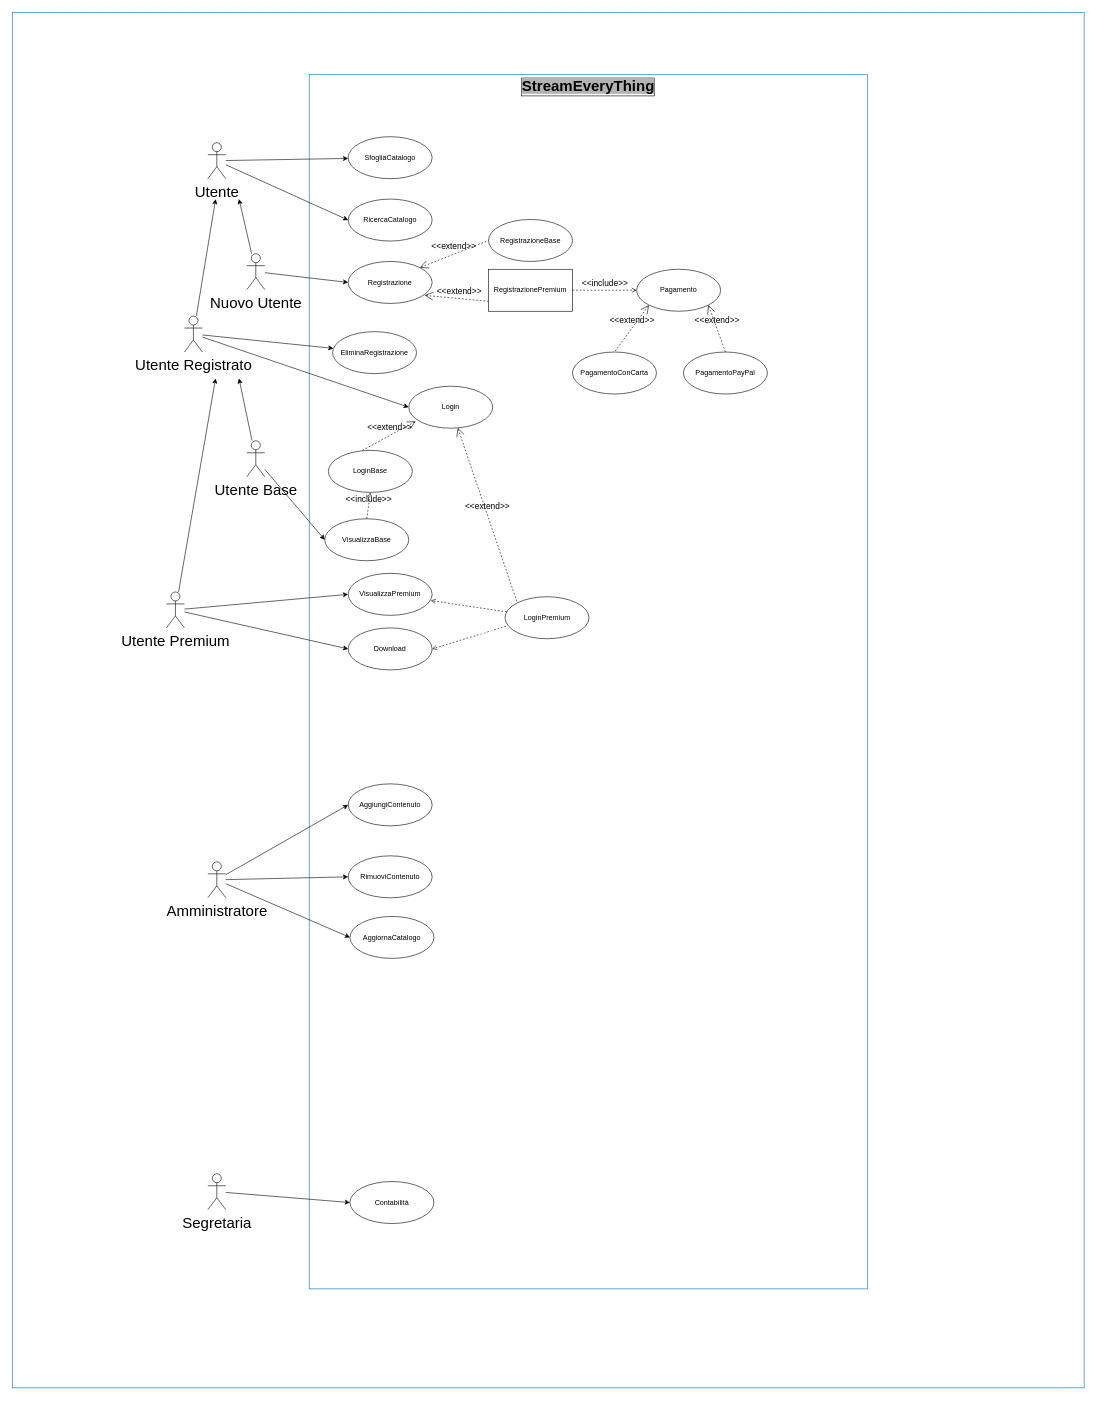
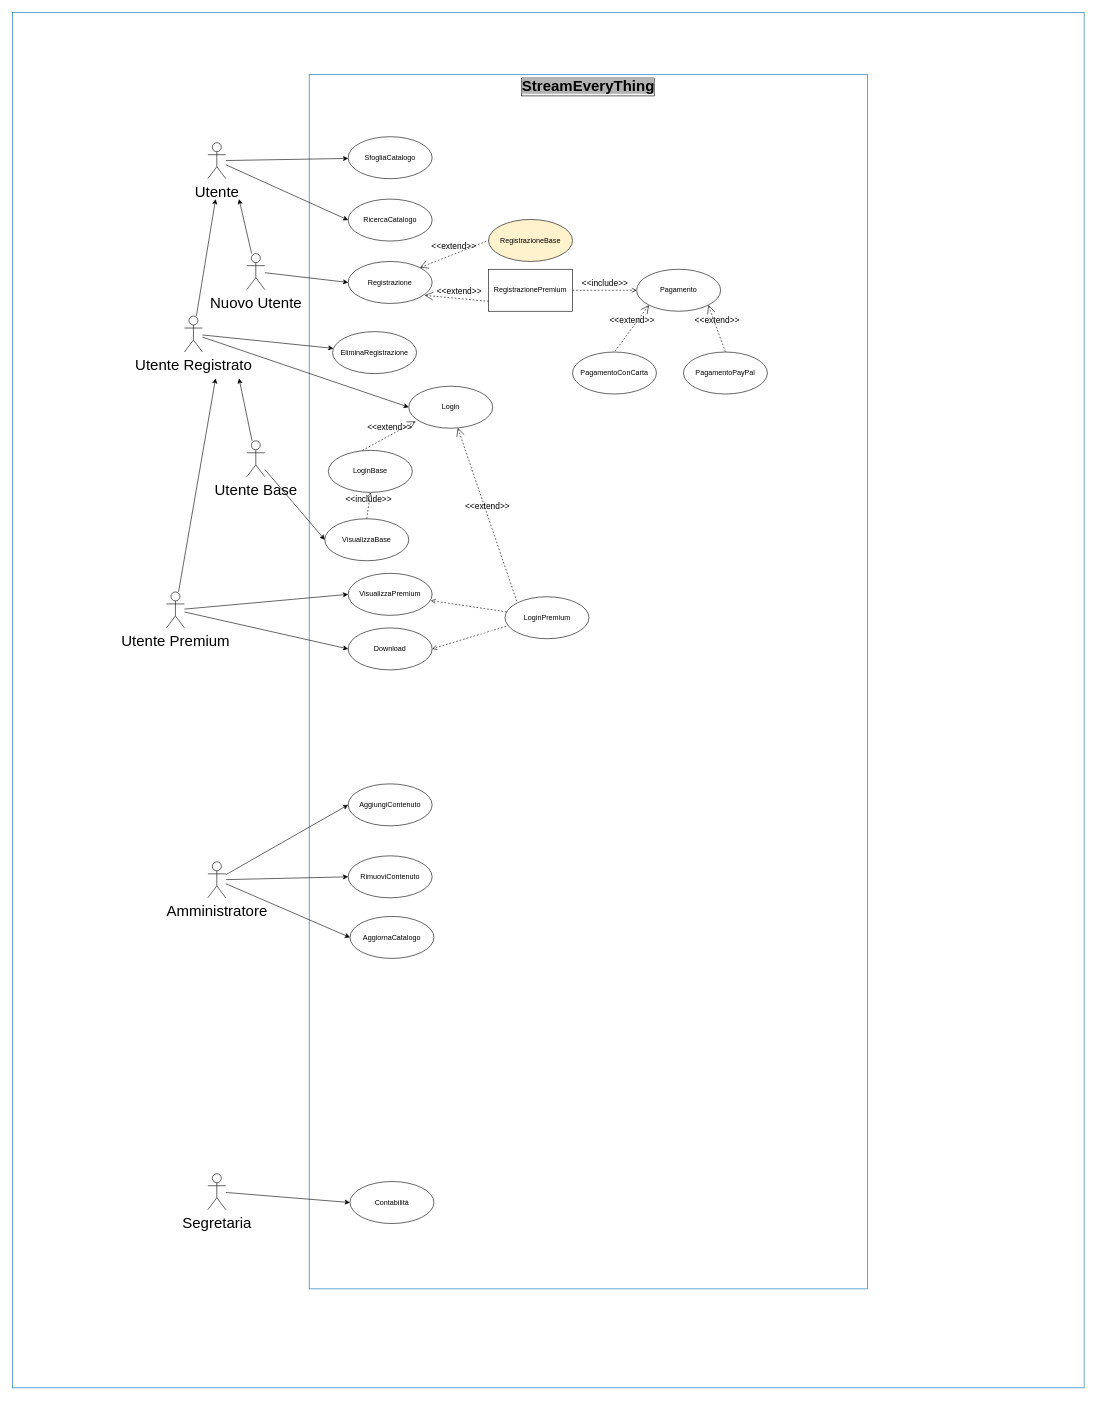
- <mxCell id="29" value="RegistrazioneBase" style="ellipse;whiteSpace=wrap;html=1;fontColor=#000000;" vertex="1" parent="1"><mxGeometry x="814" y="365" width="140" height="70" as="geometry" /></mxCell>
+ <mxCell id="29" value="RegistrazioneBase" style="ellipse;whiteSpace=wrap;html=1;fontColor=#000000;fillColor=#fff2cc;" vertex="1" parent="1"><mxGeometry x="814" y="365" width="140" height="70" as="geometry" /></mxCell>
